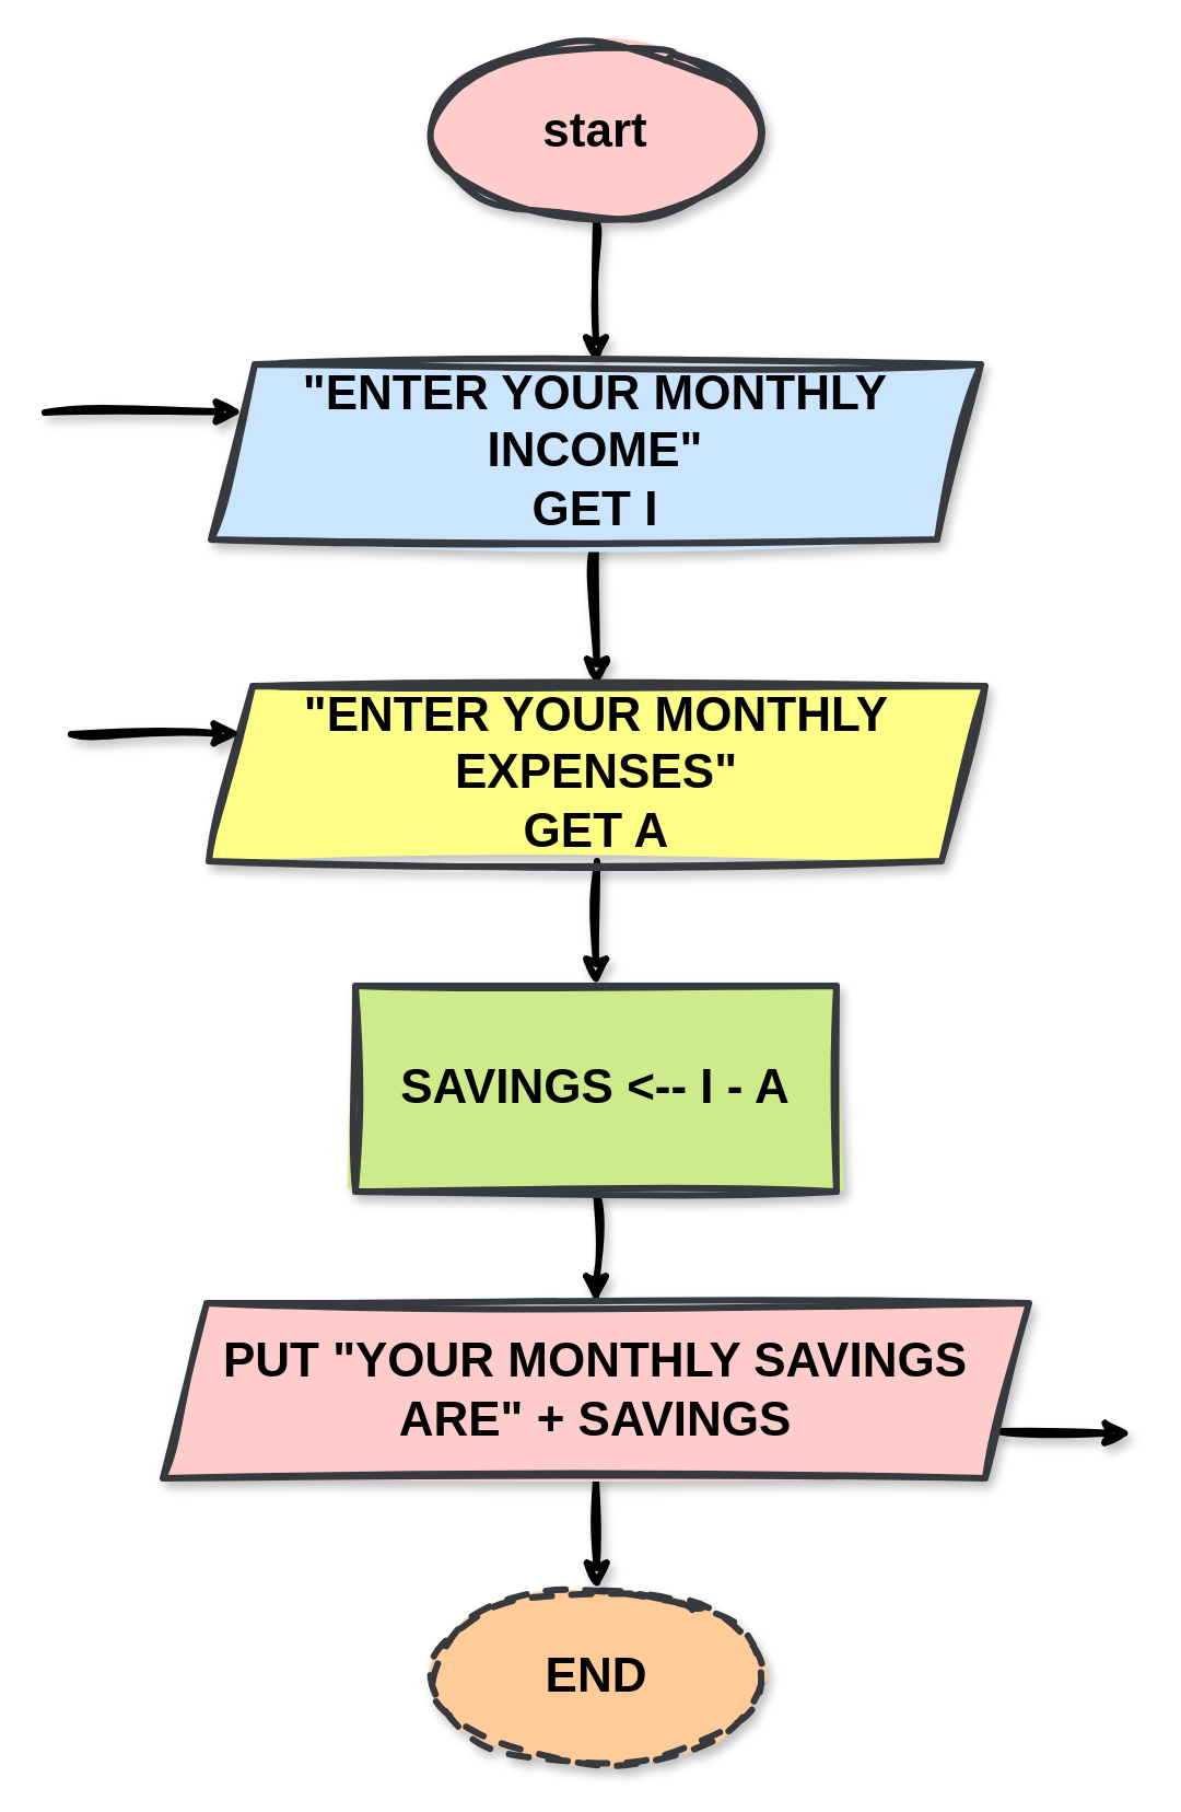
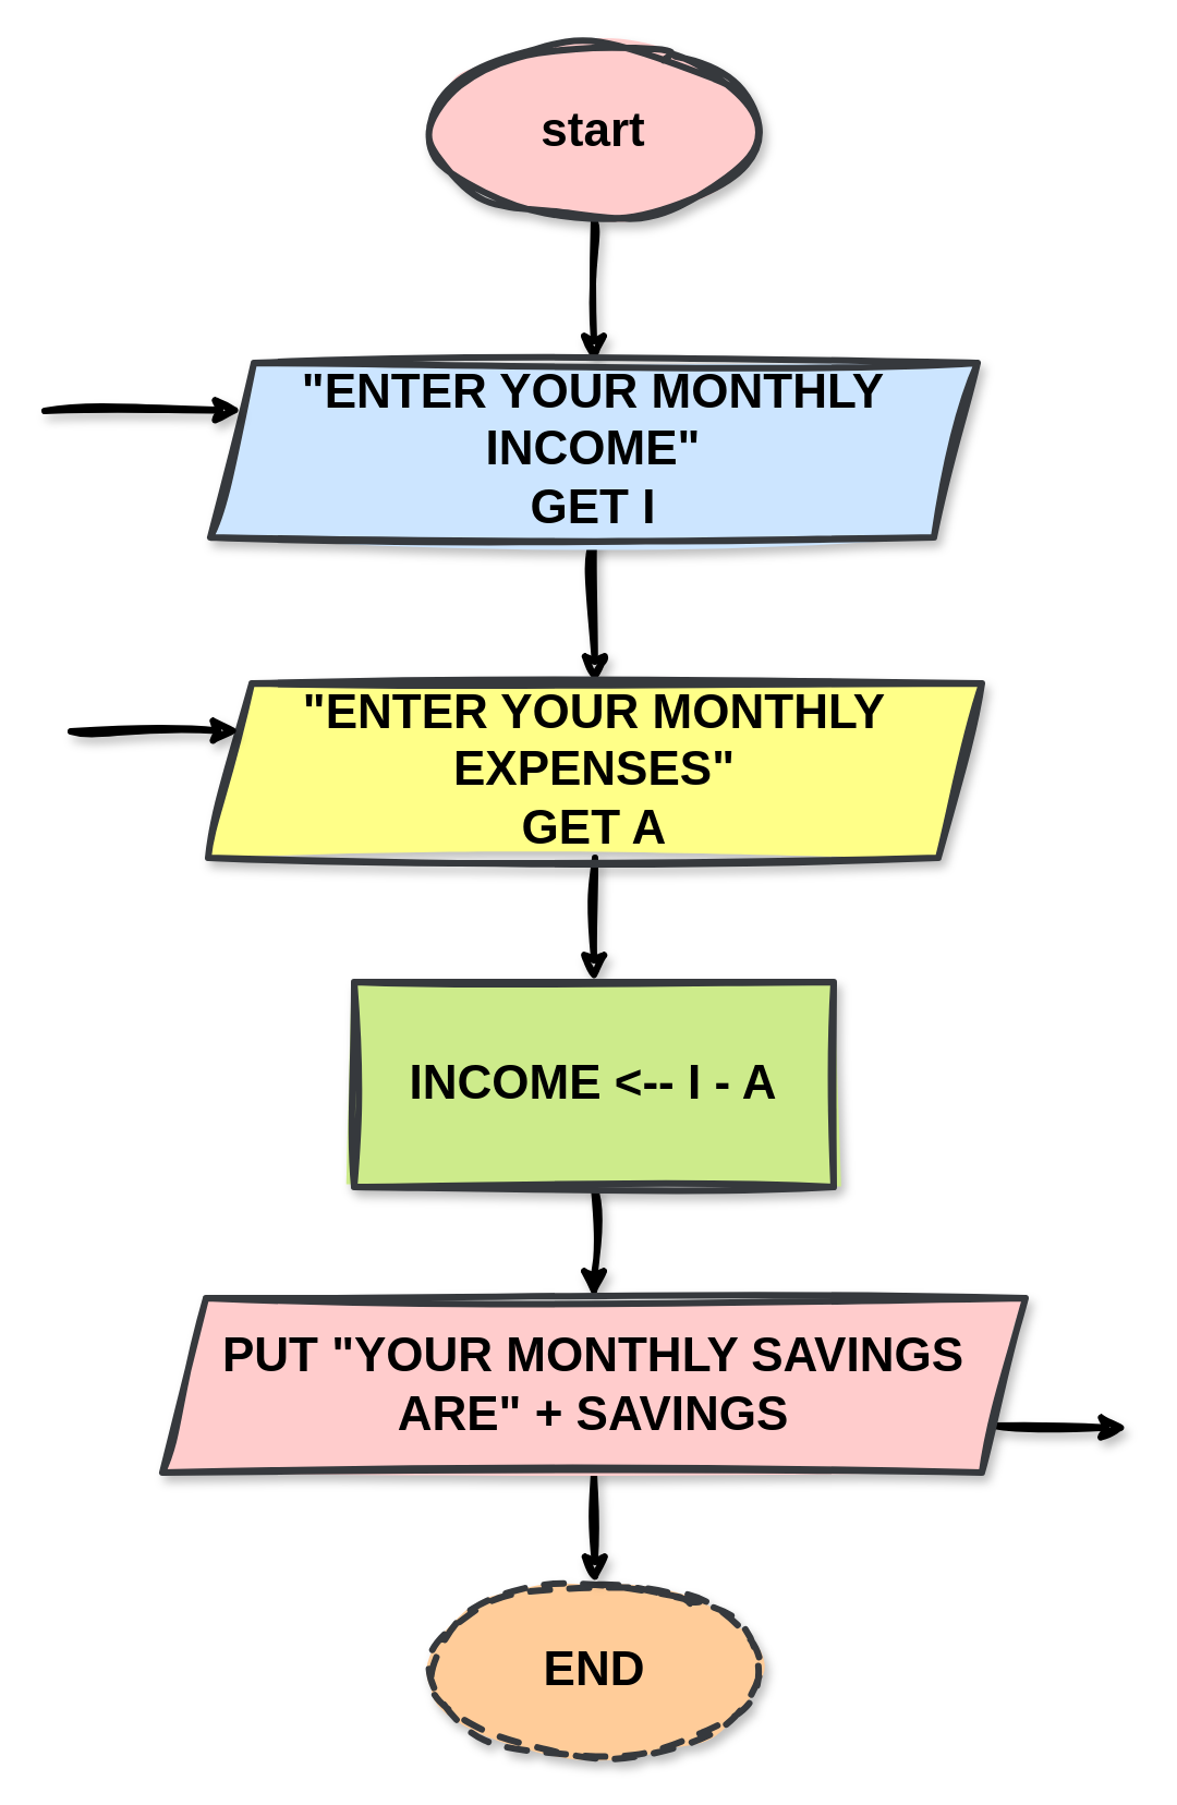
- <mxCell id="10" value="&lt;font color=&quot;#000000&quot;&gt;&lt;span style=&quot;font-size: 22px;&quot;&gt;&lt;b&gt;SAVINGS &amp;lt;-- I - A&lt;/b&gt;&lt;/span&gt;&lt;/font&gt;" style="whiteSpace=wrap;html=1;strokeColor=#36393d;strokeWidth=3;fillColor=#cdeb8b;rounded=0;fillStyle=solid;sketch=1;curveFitting=1;jiggle=2;shadow=1;" vertex="1" parent="1"><mxGeometry x="162" y="450" width="220" height="94" as="geometry" /></mxCell>
+ <mxCell id="10" value="&lt;font color=&quot;#000000&quot;&gt;&lt;span style=&quot;font-size: 22px;&quot;&gt;&lt;b&gt;INCOME &amp;lt;-- I - A&lt;/b&gt;&lt;/span&gt;&lt;/font&gt;" style="whiteSpace=wrap;html=1;strokeColor=#36393d;strokeWidth=3;fillColor=#cdeb8b;rounded=0;fillStyle=solid;sketch=1;curveFitting=1;jiggle=2;shadow=1;" vertex="1" parent="1"><mxGeometry x="162" y="450" width="220" height="94" as="geometry" /></mxCell>
